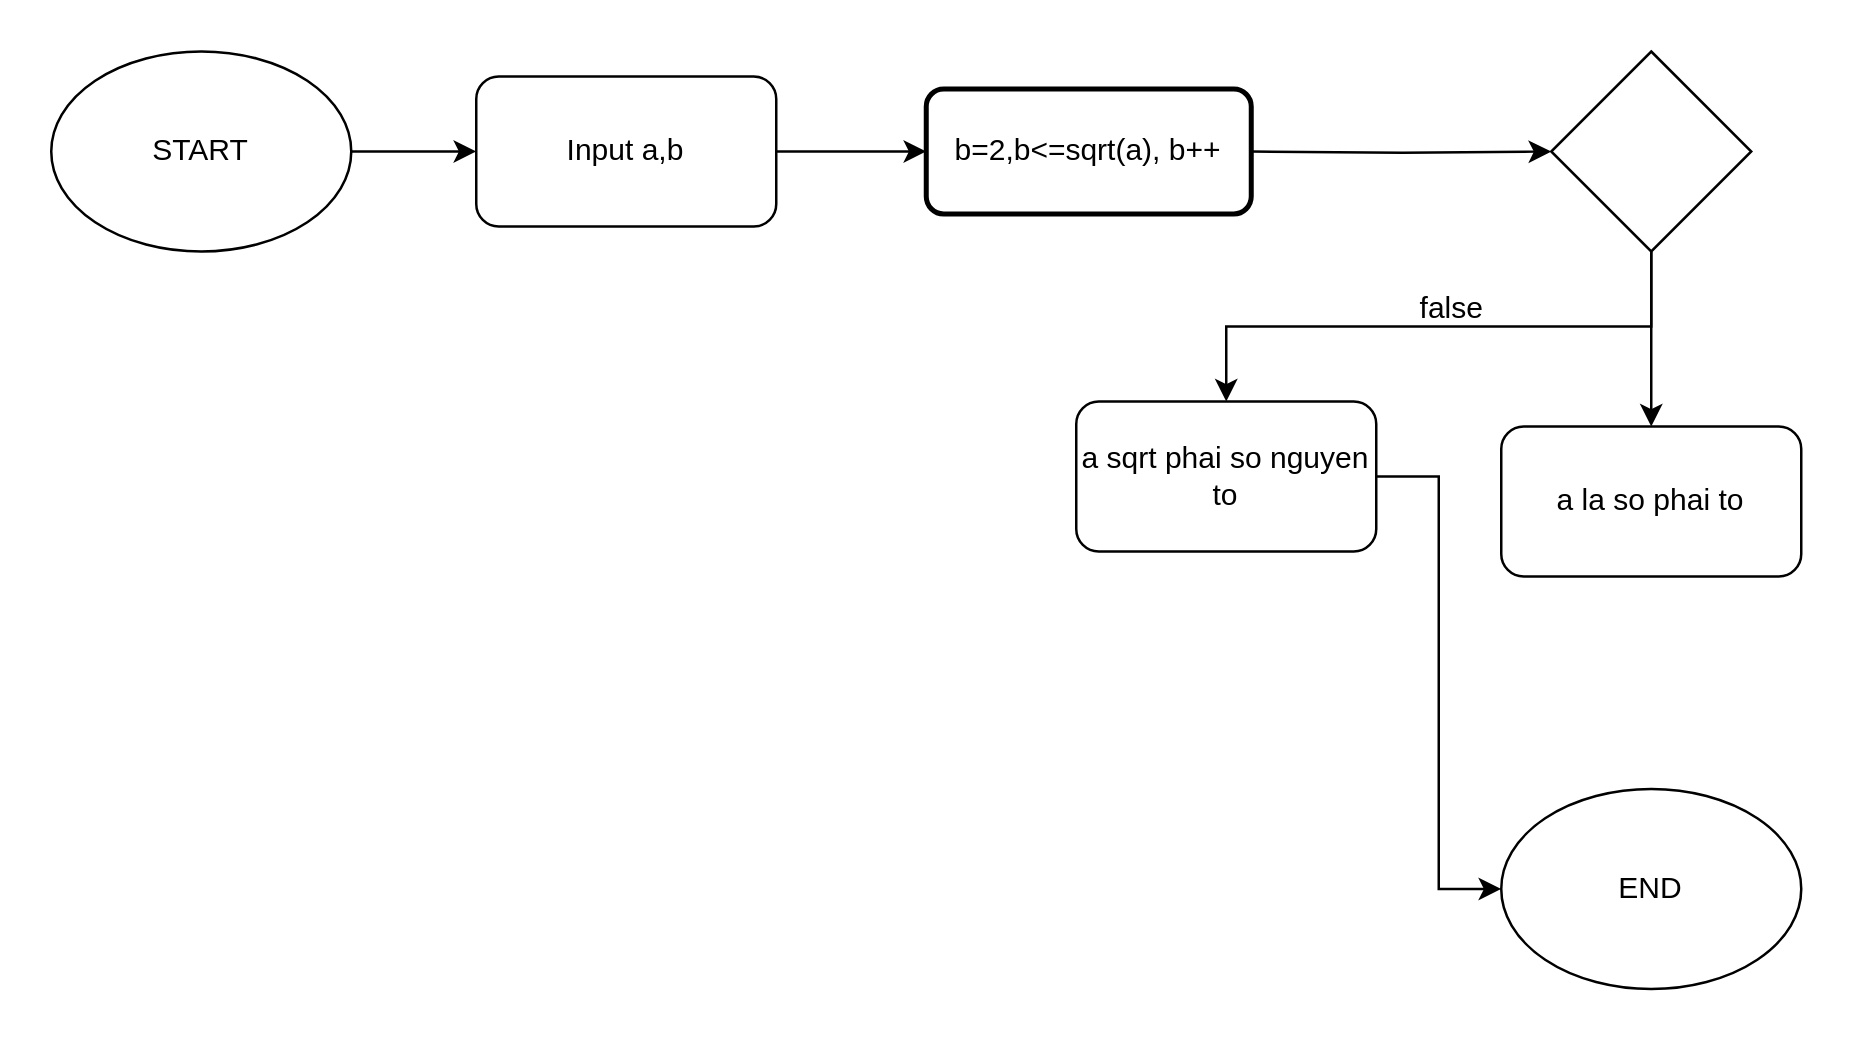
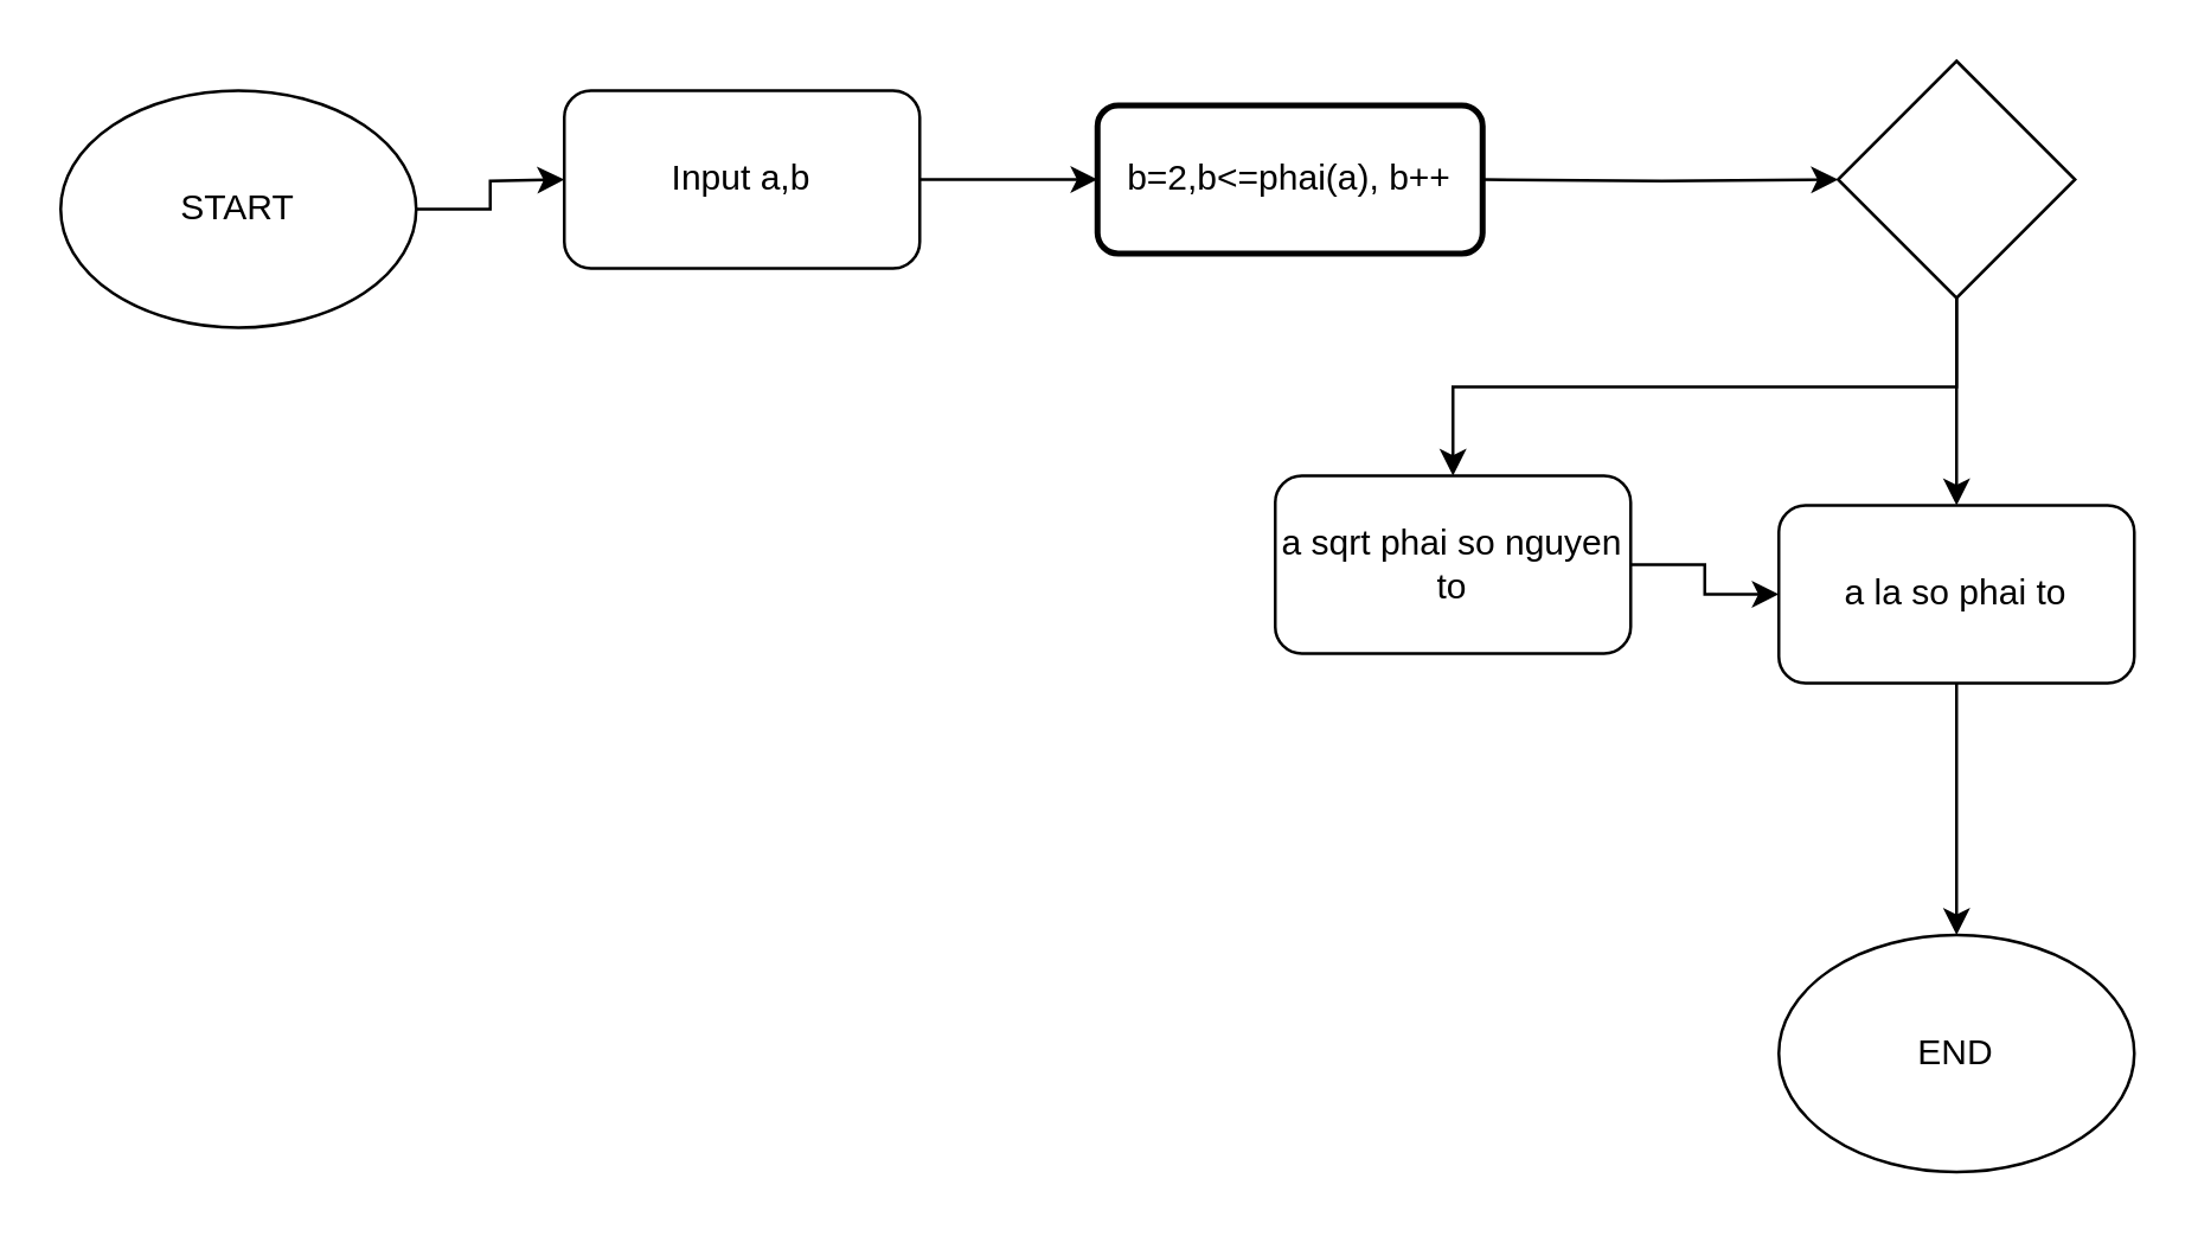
- <mxCell id="3" value="START" style="ellipse;whiteSpace=wrap;html=1;" vertex="1" parent="1"><mxGeometry x="20" y="20" width="120" height="80" as="geometry" /></mxCell>
+ <mxCell id="3" value="START" style="ellipse;whiteSpace=wrap;html=1;" vertex="1" parent="1"><mxGeometry x="20" y="30" width="120" height="80" as="geometry" /></mxCell>
- <mxCell id="7" value="b=2,b&amp;lt;=sqrt(a), b++" style="rounded=1;whiteSpace=wrap;html=1;absoluteArcSize=1;arcSize=14;strokeWidth=2;" vertex="1" parent="1"><mxGeometry x="370" y="35" width="130" height="50" as="geometry" /></mxCell>
+ <mxCell id="7" value="b=2,b&amp;lt;=phai(a), b++" style="rounded=1;whiteSpace=wrap;html=1;absoluteArcSize=1;arcSize=14;strokeWidth=2;" vertex="1" parent="1"><mxGeometry x="370" y="35" width="130" height="50" as="geometry" /></mxCell>
- <mxCell id="16" value="false" style="text;html=1;align=center;verticalAlign=middle;resizable=0;points=[];autosize=1;strokeColor=none;fillColor=none;" vertex="1" parent="1"><mxGeometry x="555" y="108" width="50" height="30" as="geometry" /></mxCell>
+ <mxCell id="14" style="edgeStyle=orthogonalEdgeStyle;rounded=0;orthogonalLoop=1;jettySize=auto;html=1;entryX=0.5;entryY=0;entryDx=0;entryDy=0;" edge="1" parent="1" source="15" target="13"><mxGeometry relative="1" as="geometry" /></mxCell>
- <mxCell id="8" style="edgeStyle=orthogonalEdgeStyle;rounded=0;orthogonalLoop=1;jettySize=auto;html=1;entryX=0;entryY=0.5;entryDx=0;entryDy=0;" edge="1" parent="1" source="9" target="13"><mxGeometry relative="1" as="geometry" /></mxCell>
+ <mxCell id="8" style="edgeStyle=orthogonalEdgeStyle;rounded=0;orthogonalLoop=1;jettySize=auto;html=1;" edge="1" parent="1" source="9" target="15"><mxGeometry relative="1" as="geometry" /></mxCell>
